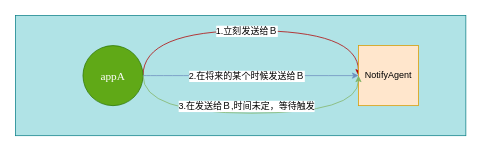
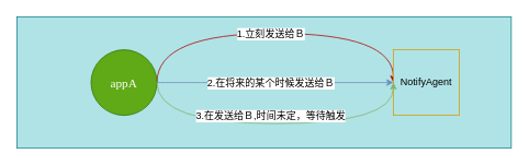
- <mxCell id="9" value="NotifyAgent" style="whiteSpace=wrap;html=1;aspect=fixed;fillColor=#ffe6cc;strokeColor=#d79b00;" vertex="1" parent="1"><mxGeometry x="477" y="60" width="80" height="80" as="geometry" /></mxCell>
+ <mxCell id="9" value="NotifyAgent" style="whiteSpace=wrap;html=1;aspect=fixed;fillColor=#b0e3e6;strokeColor=#d79b00;" vertex="1" parent="1"><mxGeometry x="477" y="60" width="80" height="80" as="geometry" /></mxCell>
